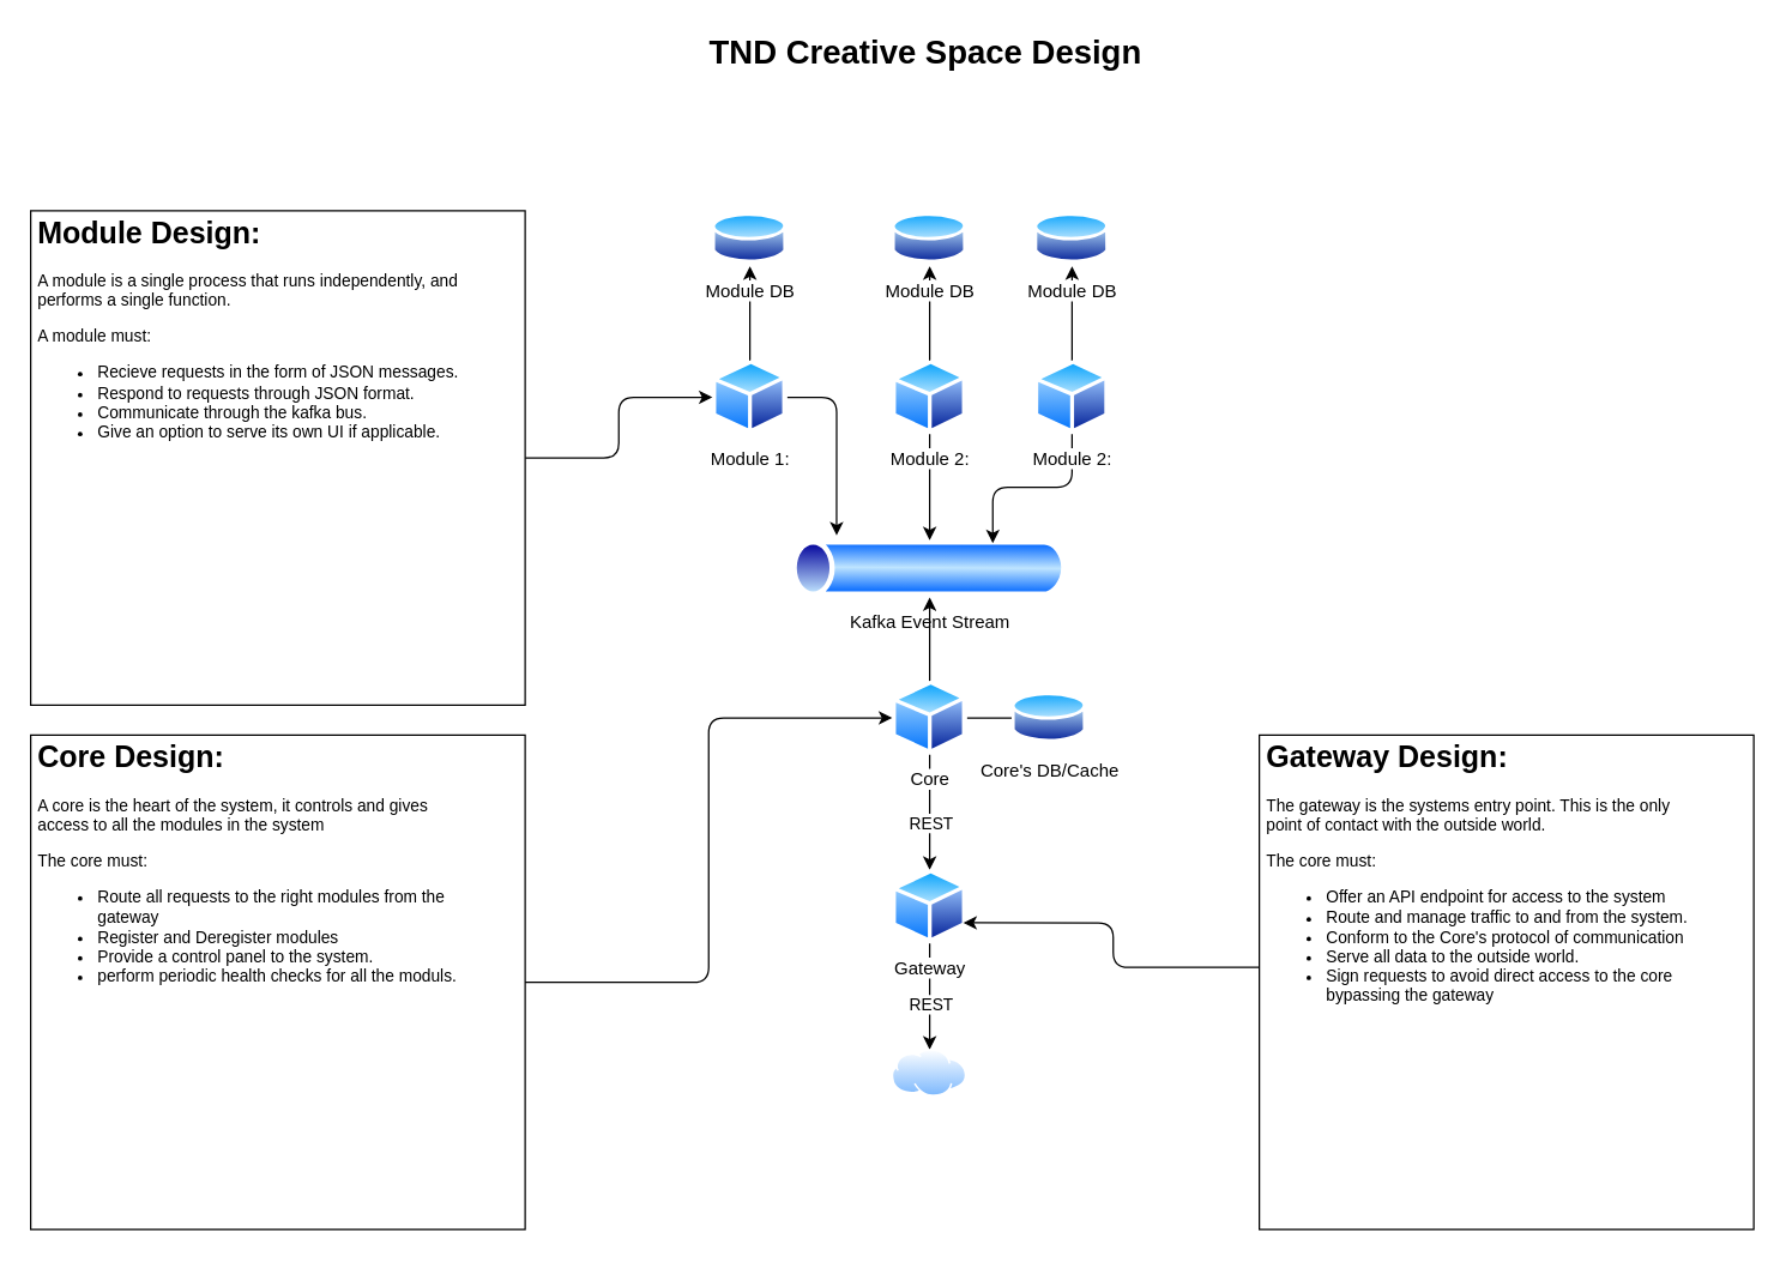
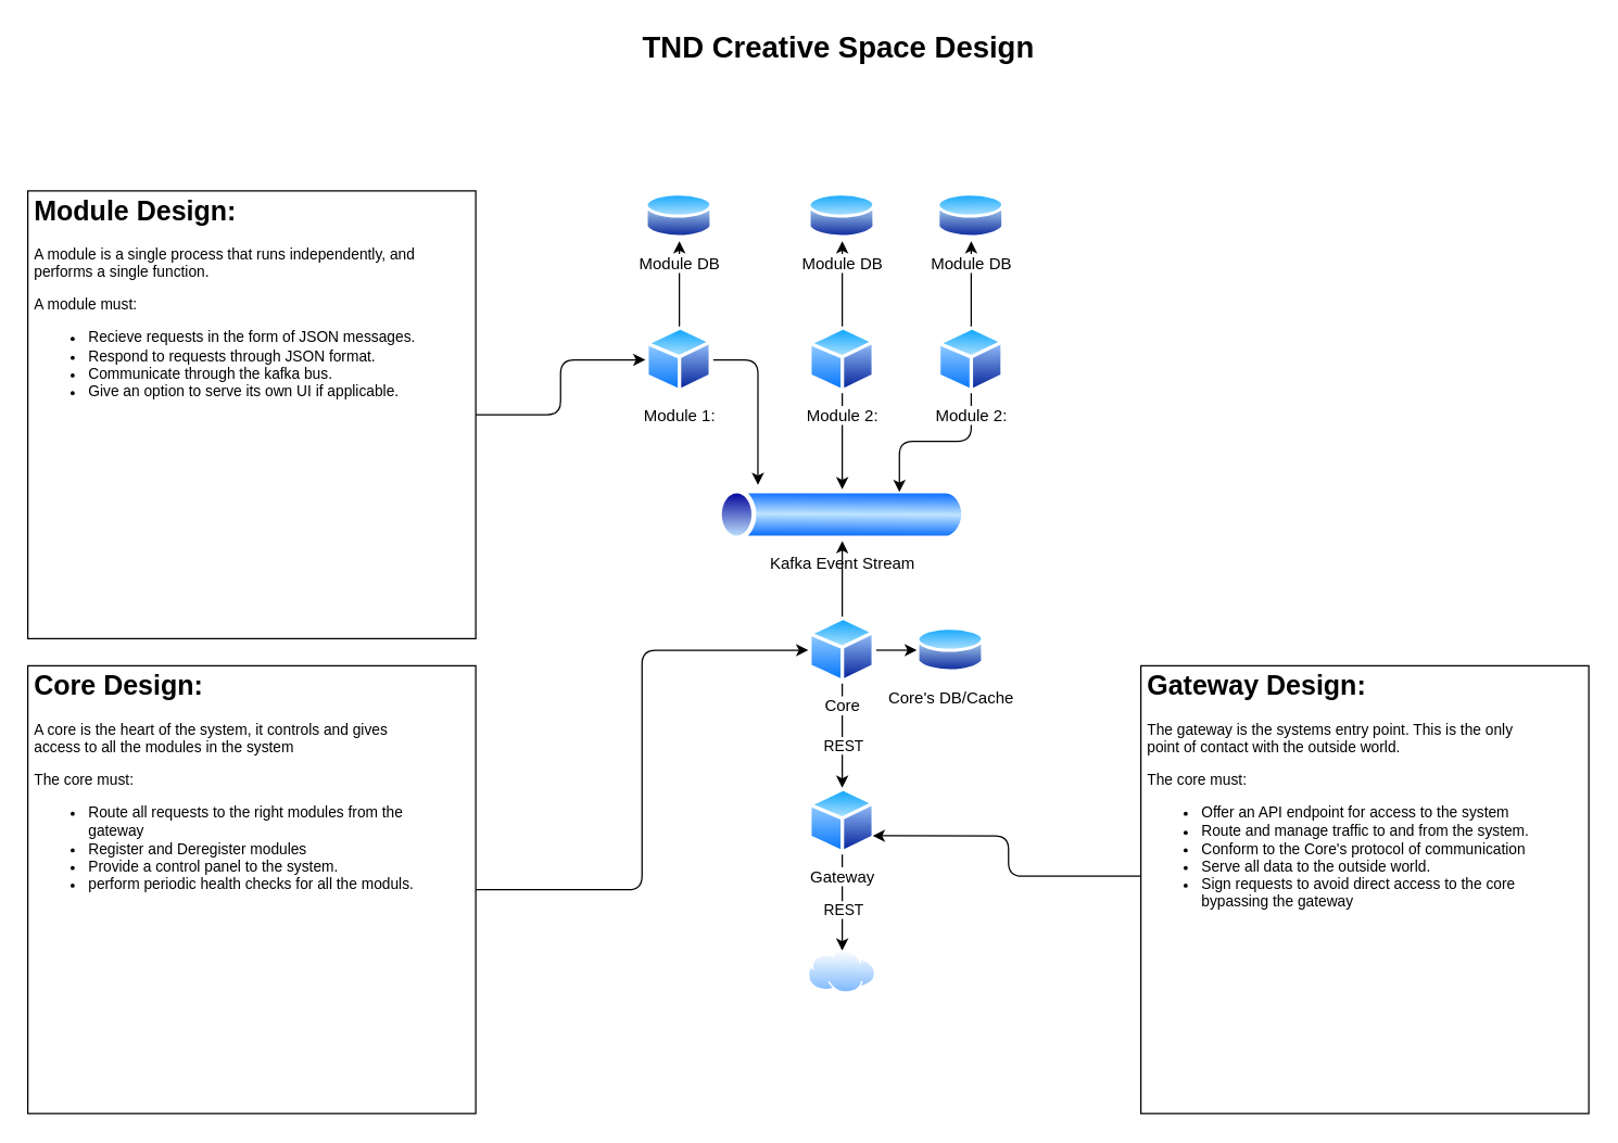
- <mxCell id="16" value="" style="edgeStyle=orthogonalEdgeStyle;html=1;endArrow=none;" parent="1" source="19" target="20" edge="1"><mxGeometry relative="1" as="geometry" /></mxCell>
+ <mxCell id="16" value="" style="edgeStyle=orthogonalEdgeStyle;html=1;" parent="1" source="19" target="20" edge="1"><mxGeometry relative="1" as="geometry" /></mxCell>
